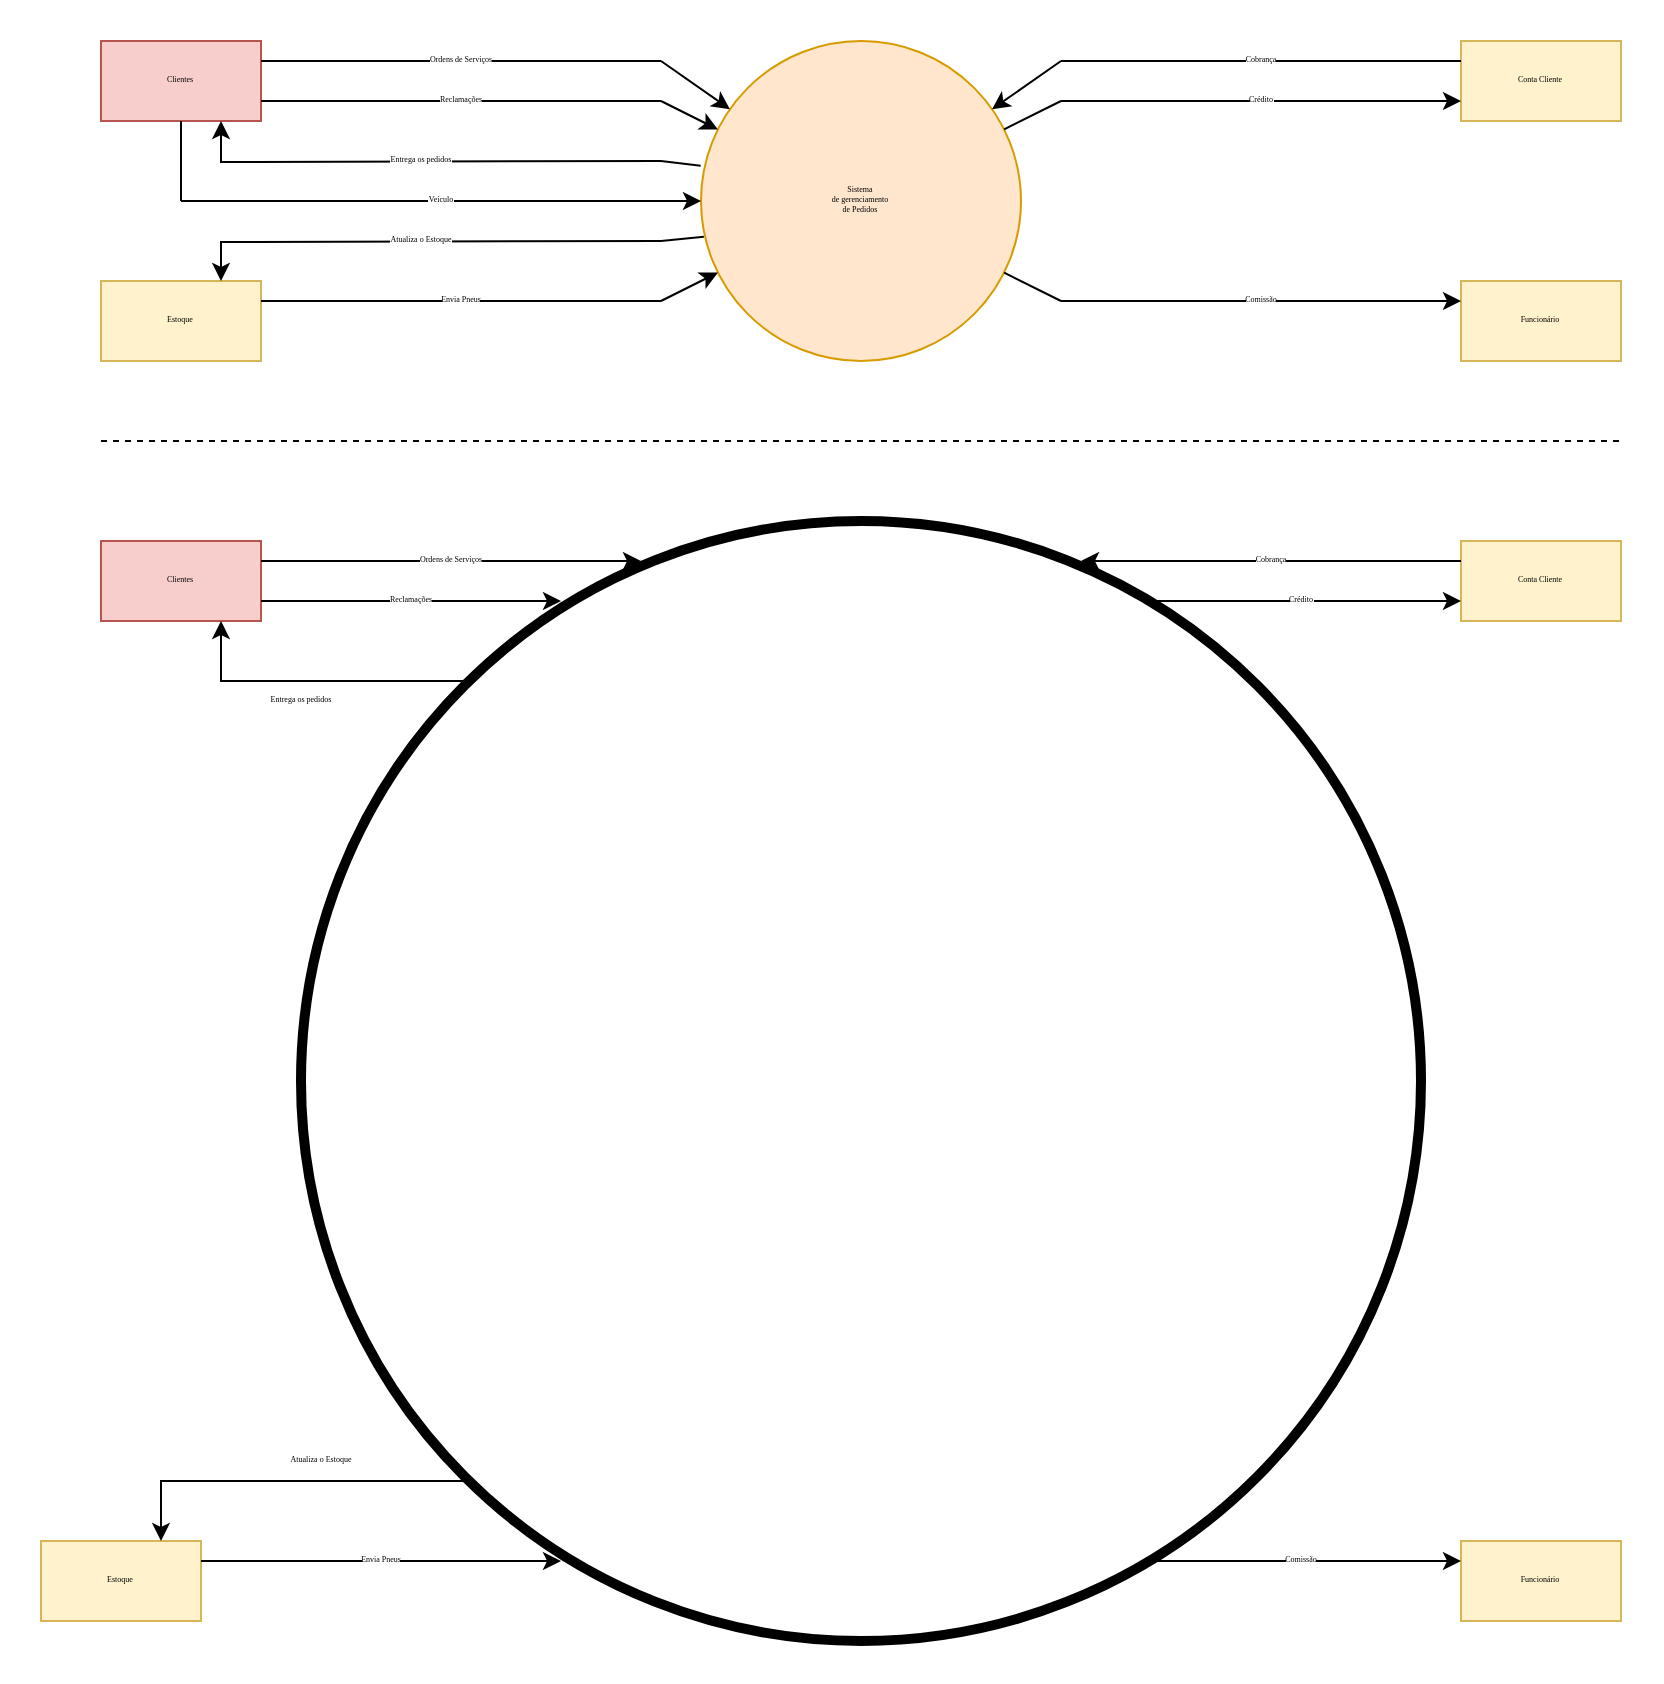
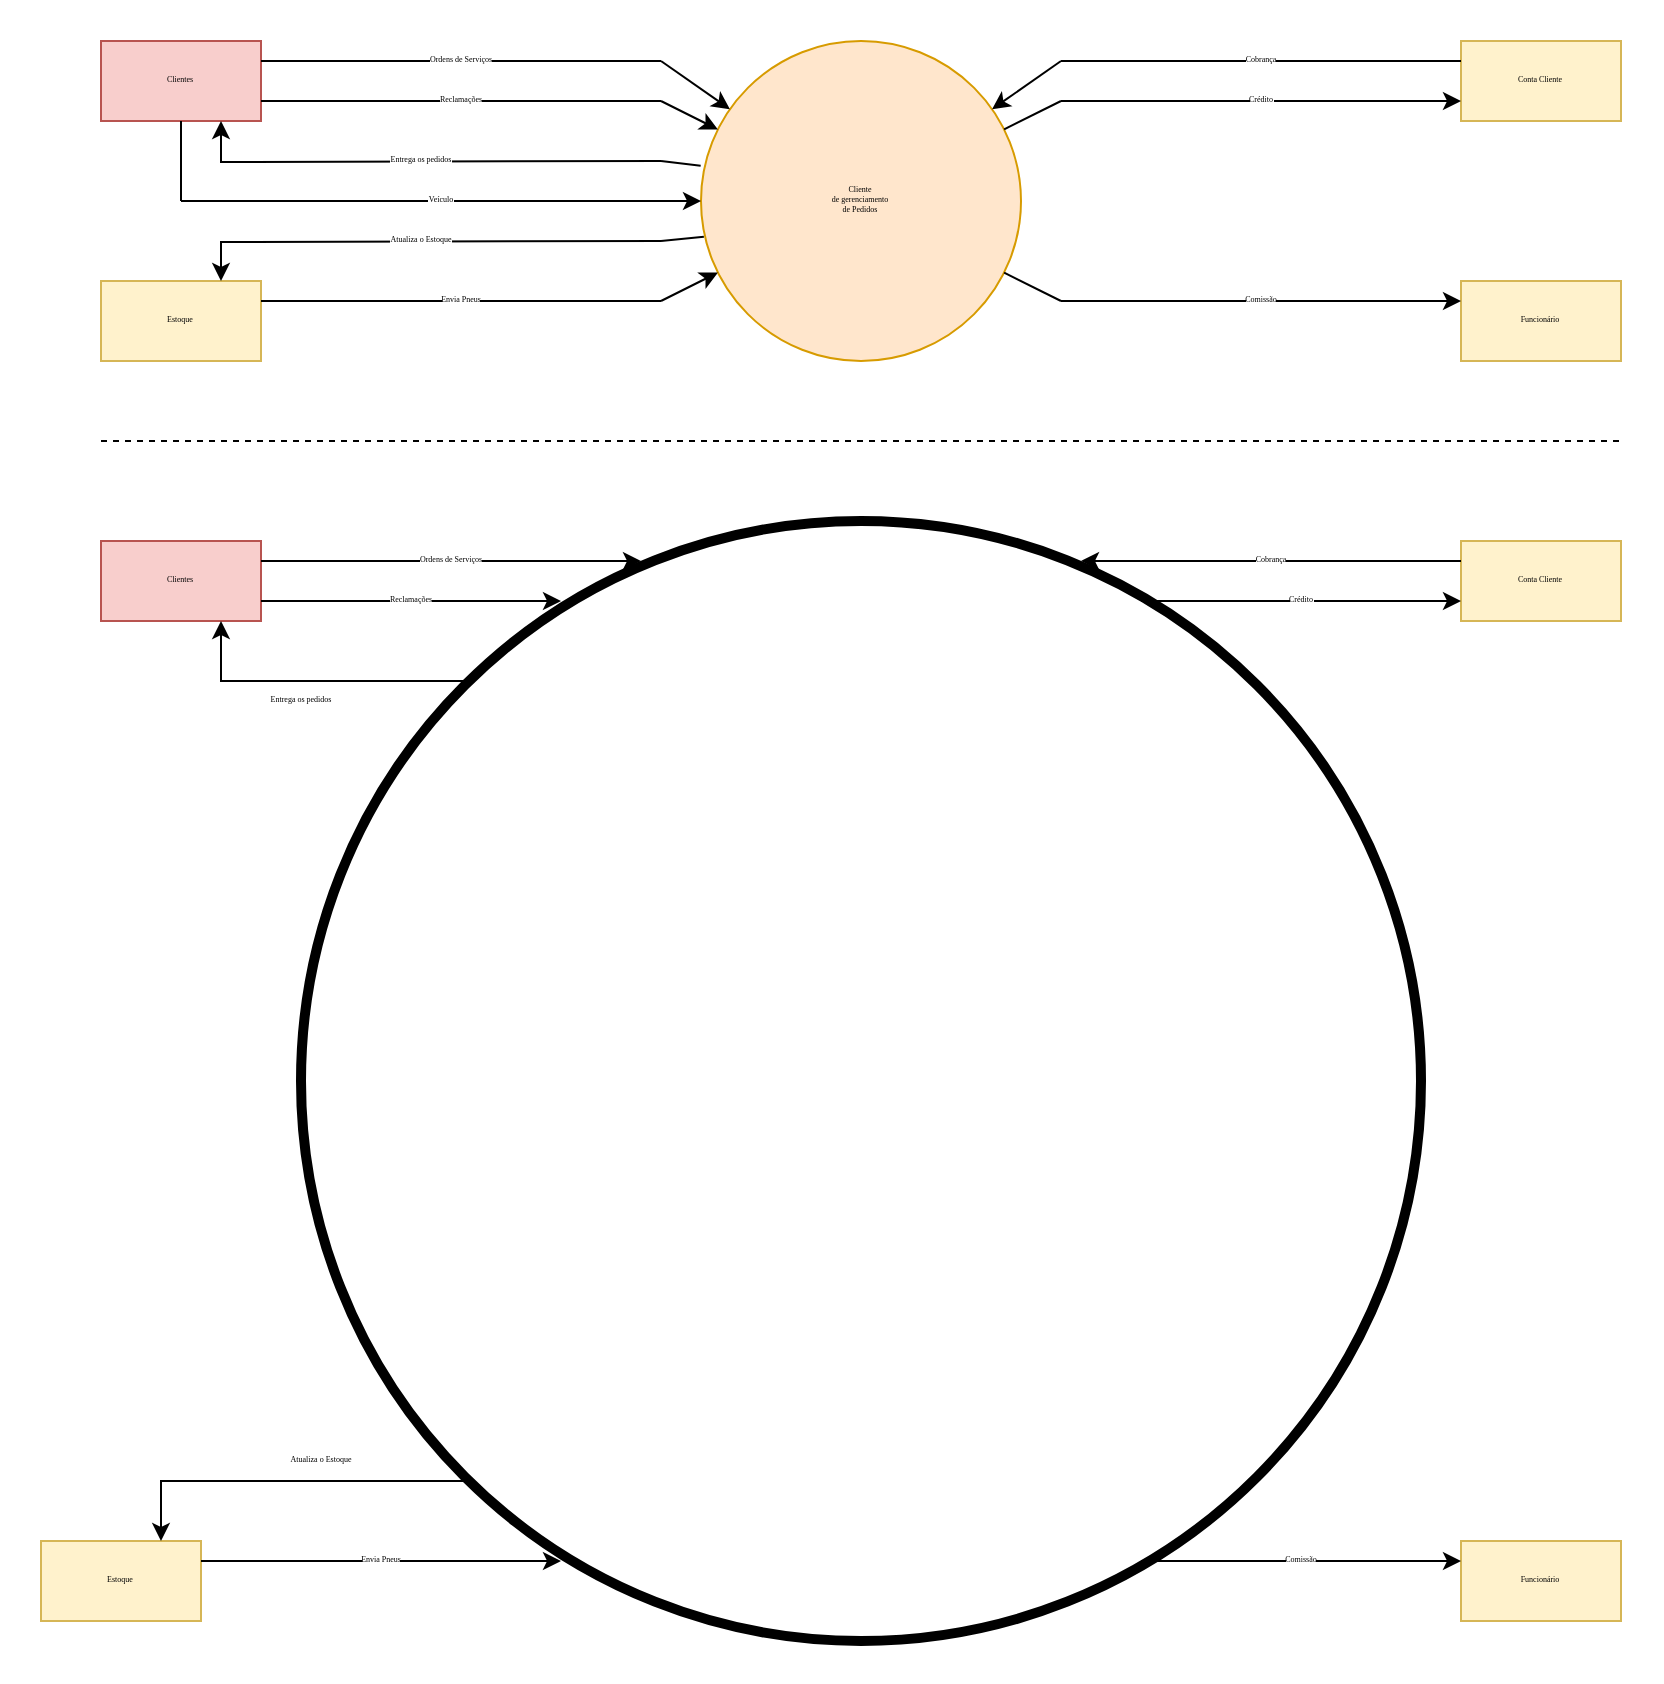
- <mxCell id="2" value="&lt;div style=&quot;font-size: 4px;&quot;&gt;Sistema&lt;/div&gt;&lt;div style=&quot;font-size: 4px;&quot;&gt;de gerenciamento&lt;/div&gt;&lt;div style=&quot;font-size: 4px;&quot;&gt;de Pedidos&lt;/div&gt;" style="ellipse;whiteSpace=wrap;html=1;aspect=fixed;fontSize=4;fontFamily=Garamond;fillColor=#ffe6cc;strokeColor=#d79b00;" vertex="1" parent="1"><mxGeometry x="350" y="20" width="160" height="160" as="geometry" /></mxCell>
+ <mxCell id="2" value="&lt;div style=&quot;font-size: 4px;&quot;&gt;Cliente&lt;/div&gt;&lt;div style=&quot;font-size: 4px;&quot;&gt;de gerenciamento&lt;/div&gt;&lt;div style=&quot;font-size: 4px;&quot;&gt;de Pedidos&lt;/div&gt;" style="ellipse;whiteSpace=wrap;html=1;aspect=fixed;fontSize=4;fontFamily=Garamond;fillColor=#ffe6cc;strokeColor=#d79b00;" vertex="1" parent="1"><mxGeometry x="350" y="20" width="160" height="160" as="geometry" /></mxCell>
